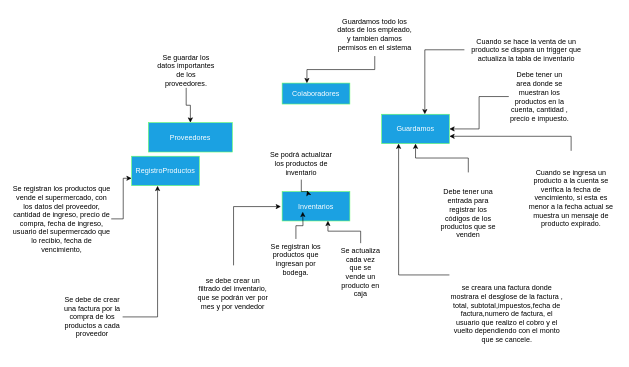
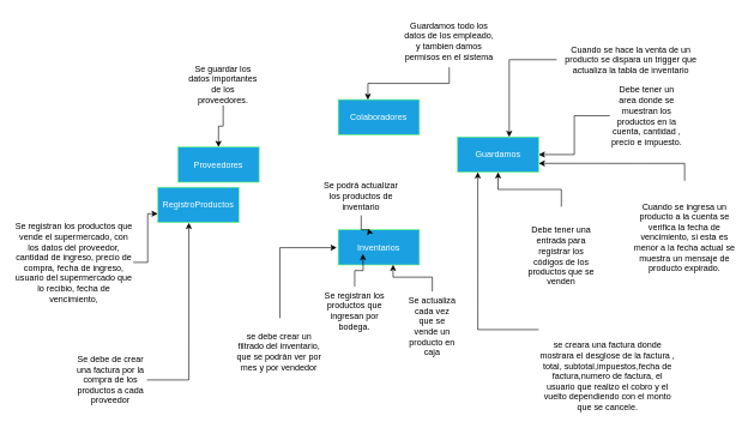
- <mxCell id="2" value="Colaboradores" style="rounded=0;whiteSpace=wrap;html=1;fillColor=#1ba1e2;strokeColor=#66FF66;fontColor=#ffffff;" vertex="1" parent="1"><mxGeometry x="470" y="138" width="113" height="35" as="geometry" /></mxCell>
+ <mxCell id="2" value="Colaboradores" style="rounded=0;whiteSpace=wrap;html=1;fillColor=#1ba1e2;strokeColor=#66FF66;fontColor=#ffffff;" vertex="1" parent="1"><mxGeometry x="470" y="138" width="113" height="49" as="geometry" /></mxCell>
- <mxCell id="5" value="Proveedores" style="rounded=0;whiteSpace=wrap;html=1;fillColor=#1ba1e2;strokeColor=#66FF66;fontColor=#ffffff;" vertex="1" parent="1"><mxGeometry x="247" y="204" width="140" height="49" as="geometry" /></mxCell>
+ <mxCell id="5" value="Proveedores" style="rounded=0;whiteSpace=wrap;html=1;fillColor=#1ba1e2;strokeColor=#66FF66;fontColor=#ffffff;" vertex="1" parent="1"><mxGeometry x="247" y="204" width="113" height="49" as="geometry" /></mxCell>
